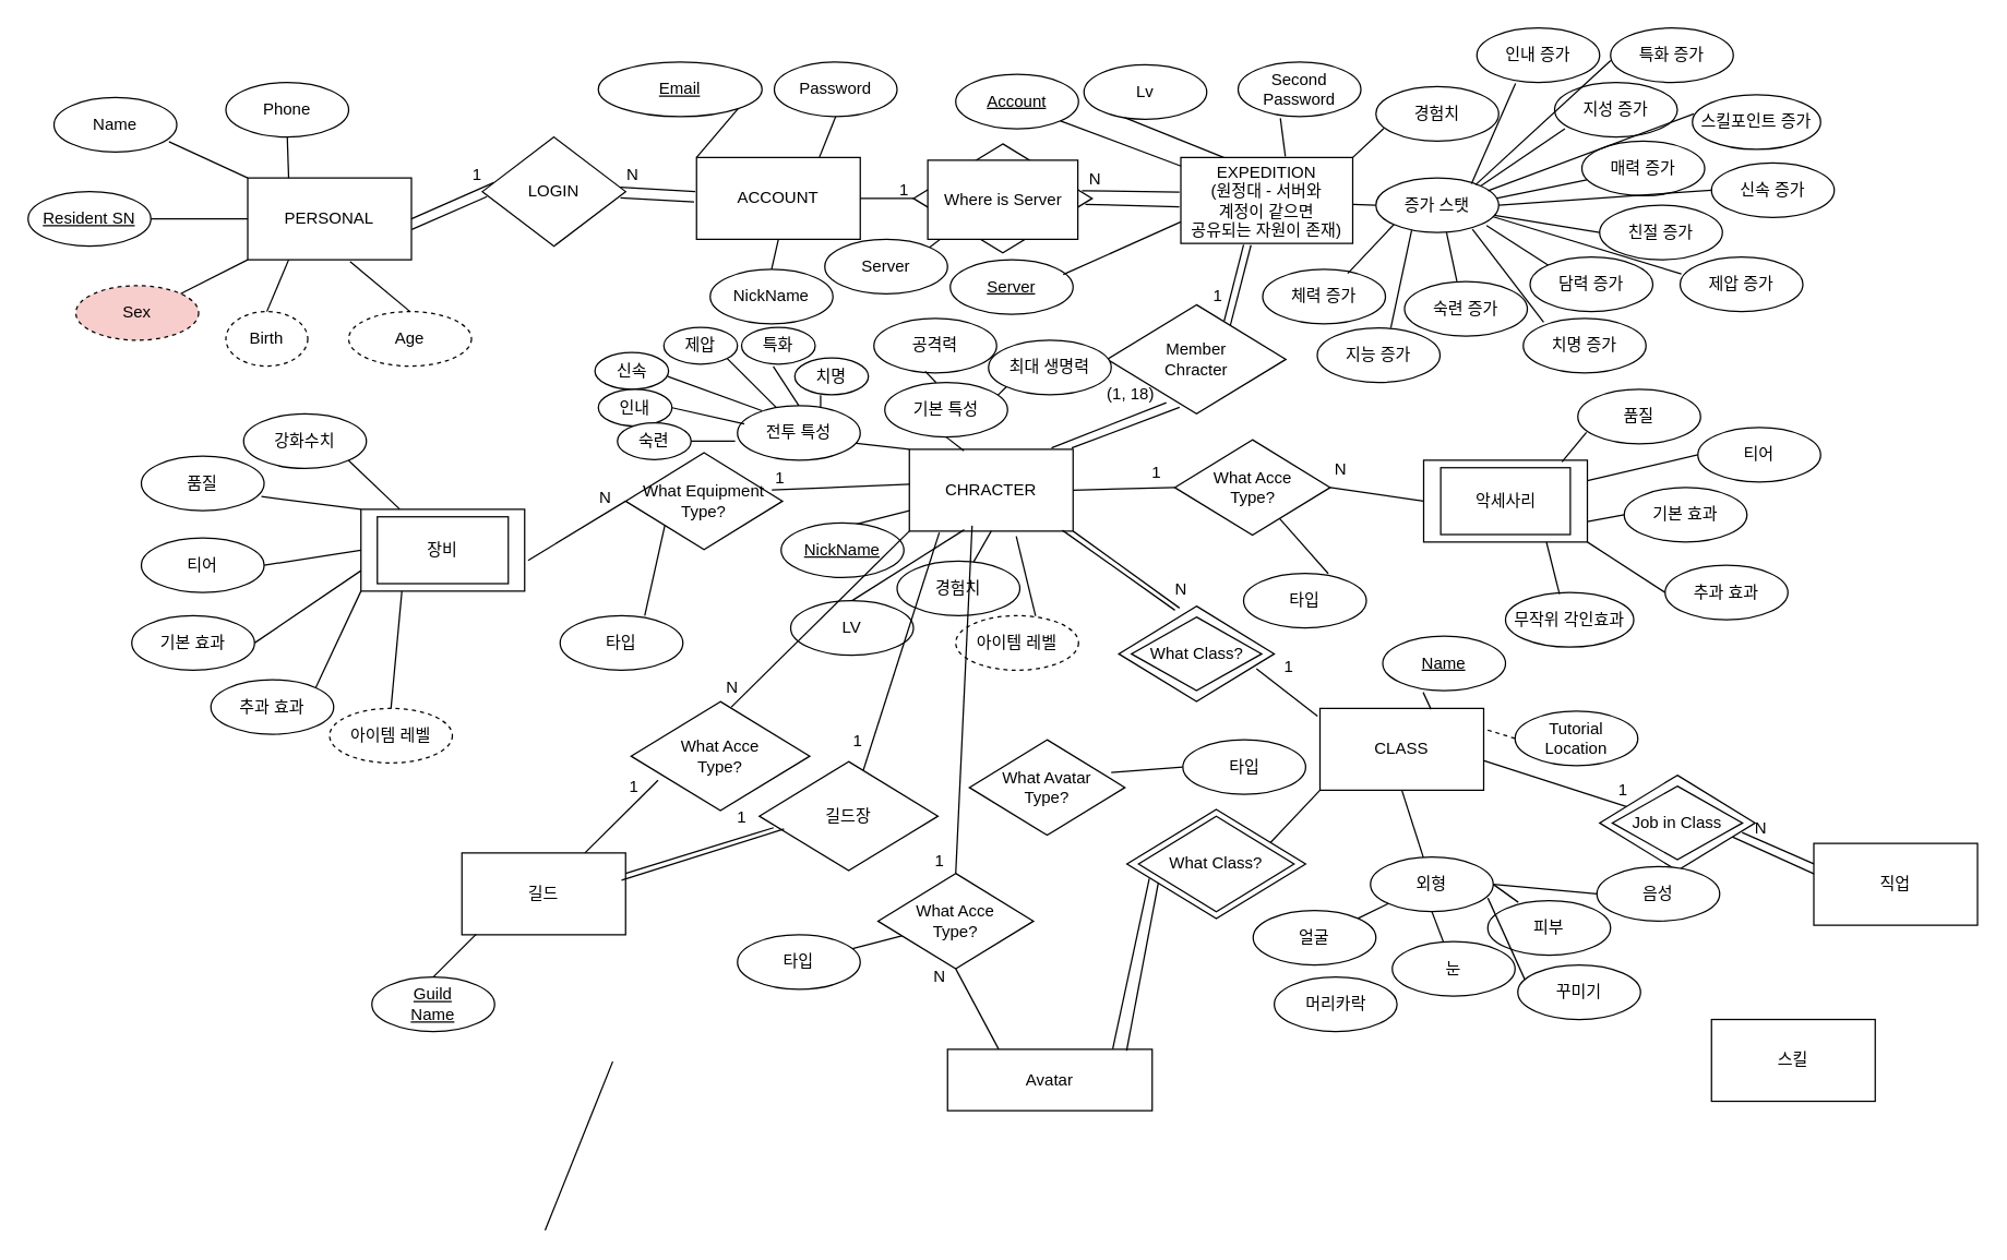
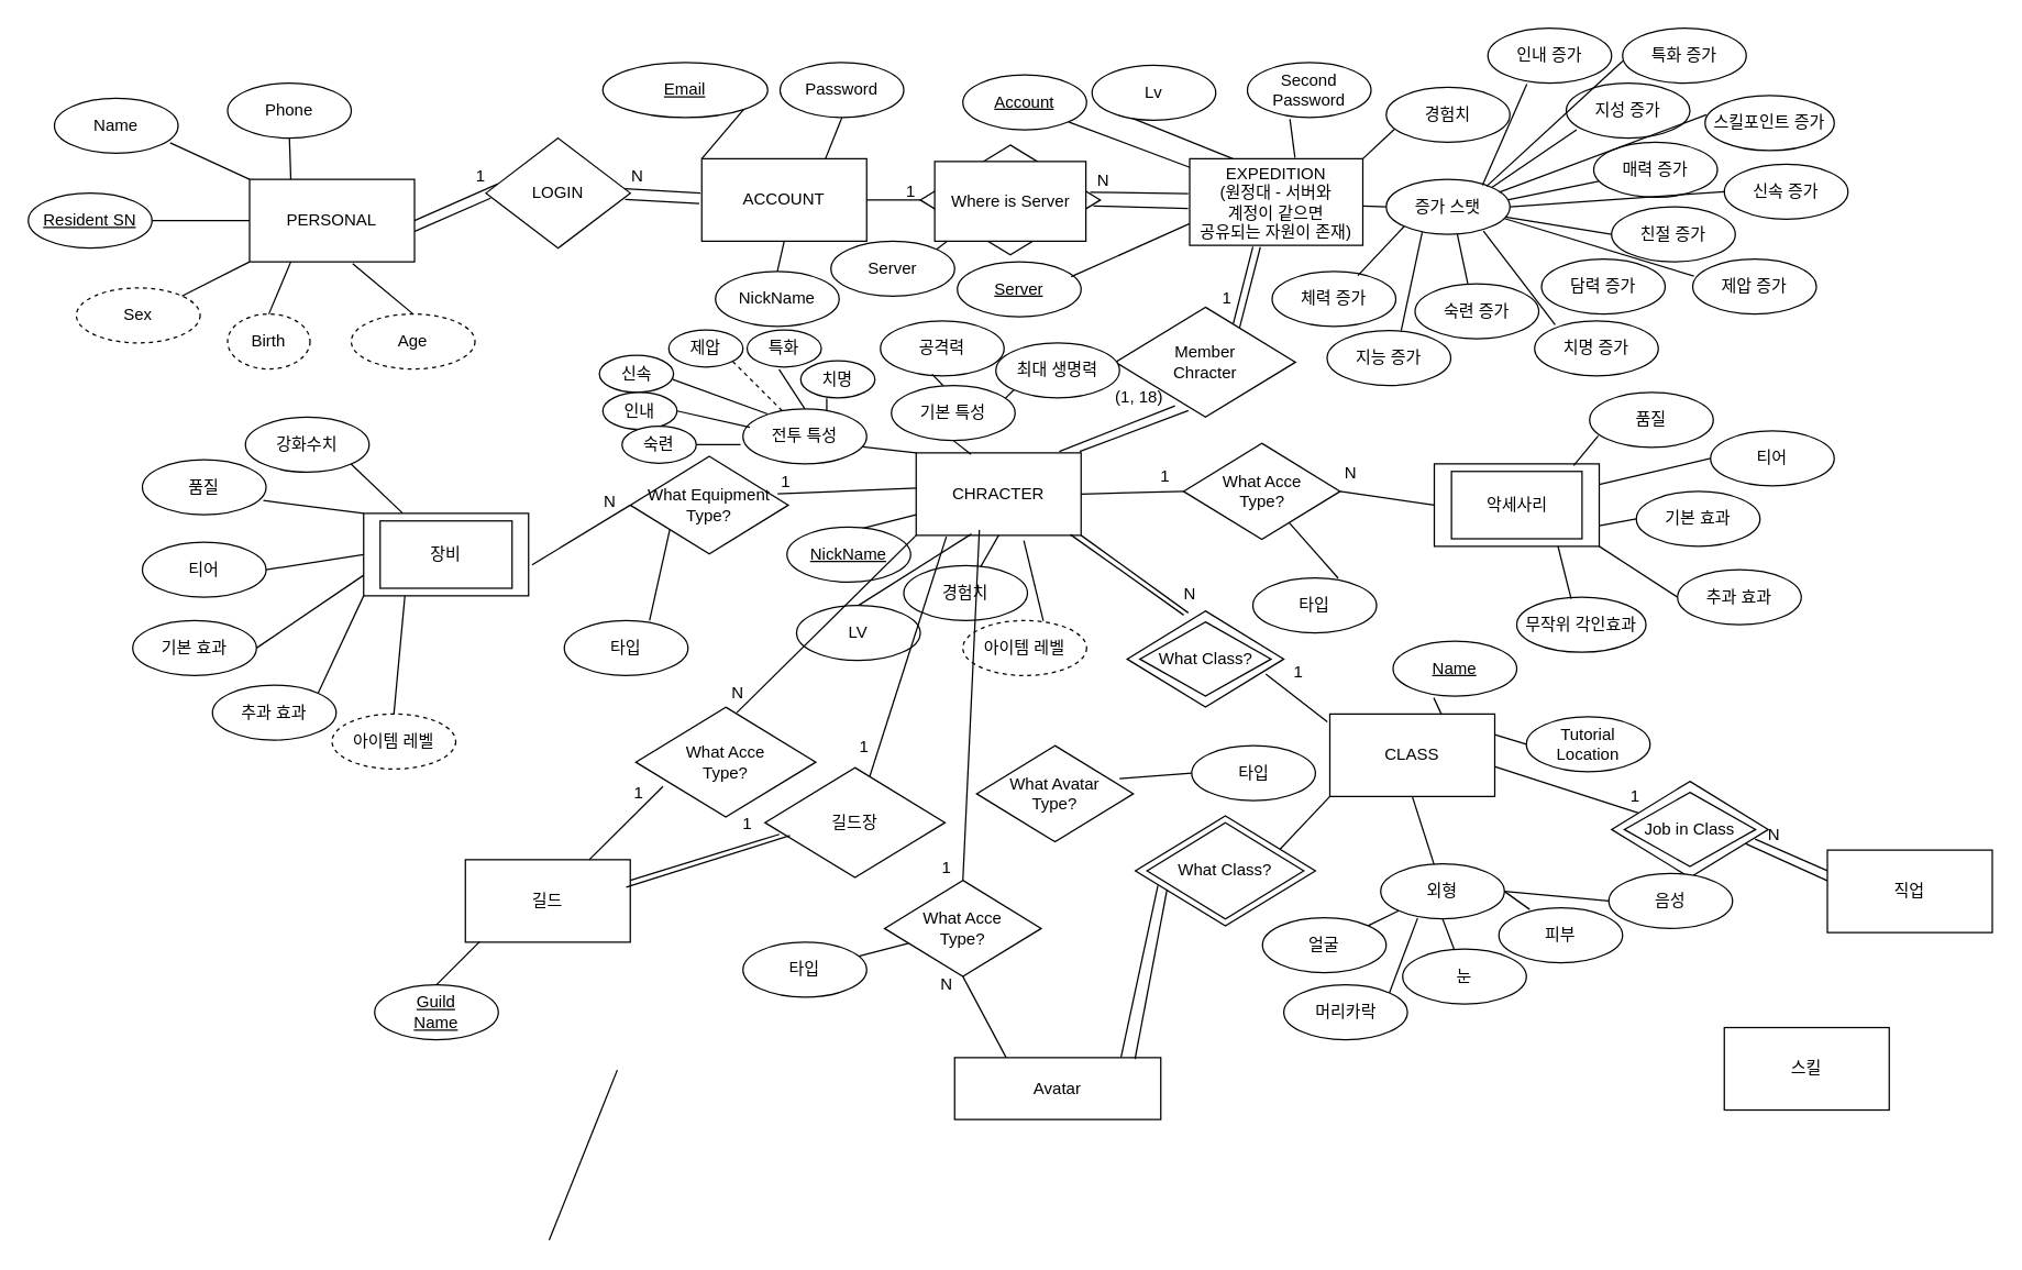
- <mxCell id="81" value="" style="endArrow=none;html=1;rounded=0;entryX=0.901;entryY=0.874;entryDx=0;entryDy=0;exitX=0;exitY=0;exitDx=0;exitDy=0;entryPerimeter=0;" edge="1" parent="1" source="59" target="74"><mxGeometry width="50" height="50" relative="1" as="geometry"><mxPoint x="1140.94" y="245.8" as="sourcePoint" /><mxPoint x="1088.74" y="177.6" as="targetPoint" /></mxGeometry></mxCell>
- <mxCell id="7" value="Sex" style="ellipse;whiteSpace=wrap;html=1;dashed=1;fillColor=#f8cecc;" vertex="1" parent="1"><mxGeometry x="55" y="209" width="90" height="40" as="geometry" /></mxCell>
+ <mxCell id="7" value="Sex" style="ellipse;whiteSpace=wrap;html=1;dashed=1;" vertex="1" parent="1"><mxGeometry x="55" y="209" width="90" height="40" as="geometry" /></mxCell>
- <mxCell id="215" value="" style="endArrow=none;html=1;rounded=0;entryX=1;entryY=1;entryDx=0;entryDy=0;exitX=0.317;exitY=0.035;exitDx=0;exitDy=0;exitPerimeter=0;" edge="1" parent="1" source="205" target="209"><mxGeometry width="50" height="50" relative="1" as="geometry"><mxPoint x="676.48" y="364.68" as="sourcePoint" /><mxPoint x="575.18" y="368.835" as="targetPoint" /></mxGeometry></mxCell>
+ <mxCell id="215" value="" style="endArrow=none;html=1;rounded=0;entryX=1;entryY=1;entryDx=0;entryDy=0;exitX=0.317;exitY=0.035;exitDx=0;exitDy=0;exitPerimeter=0;dashed=1;" edge="1" parent="1" source="205" target="209"><mxGeometry width="50" height="50" relative="1" as="geometry"><mxPoint x="676.48" y="364.68" as="sourcePoint" /><mxPoint x="575.18" y="368.835" as="targetPoint" /></mxGeometry></mxCell>
- <mxCell id="163" value="" style="endArrow=none;html=1;rounded=0;entryX=1;entryY=0.25;entryDx=0;entryDy=0;exitX=0;exitY=0.5;exitDx=0;exitDy=0;dashed=1;" edge="1" parent="1" source="148" target="137"><mxGeometry width="50" height="50" relative="1" as="geometry"><mxPoint x="1035" y="712" as="sourcePoint" /><mxPoint x="1082" y="647" as="targetPoint" /></mxGeometry></mxCell>
+ <mxCell id="163" value="" style="endArrow=none;html=1;rounded=0;entryX=1;entryY=0.25;entryDx=0;entryDy=0;exitX=0;exitY=0.5;exitDx=0;exitDy=0;" edge="1" parent="1" source="148" target="137"><mxGeometry width="50" height="50" relative="1" as="geometry"><mxPoint x="1035" y="712" as="sourcePoint" /><mxPoint x="1082" y="647" as="targetPoint" /></mxGeometry></mxCell>
- <mxCell id="183" value="" style="endArrow=none;html=1;rounded=0;entryX=0.956;entryY=0.75;entryDx=0;entryDy=0;entryPerimeter=0;exitX=0.058;exitY=0.272;exitDx=0;exitDy=0;exitPerimeter=0;" edge="1" parent="1" source="179" target="175"><mxGeometry width="50" height="50" relative="1" as="geometry"><mxPoint x="857" y="851" as="sourcePoint" /><mxPoint x="904" y="786" as="targetPoint" /></mxGeometry></mxCell>
+ <mxCell id="156" value="" style="endArrow=none;html=1;rounded=0;entryX=0.298;entryY=0.99;entryDx=0;entryDy=0;entryPerimeter=0;exitX=1;exitY=0;exitDx=0;exitDy=0;" edge="1" parent="1" source="181" target="175"><mxGeometry width="50" height="50" relative="1" as="geometry"><mxPoint x="961" y="845" as="sourcePoint" /><mxPoint x="1008" y="780" as="targetPoint" /></mxGeometry></mxCell>
- <mxCell id="179" value="꾸미기" style="ellipse;whiteSpace=wrap;html=1;fontStyle=0" vertex="1" parent="1"><mxGeometry x="1112" y="707.12" width="90" height="40" as="geometry" /></mxCell>
